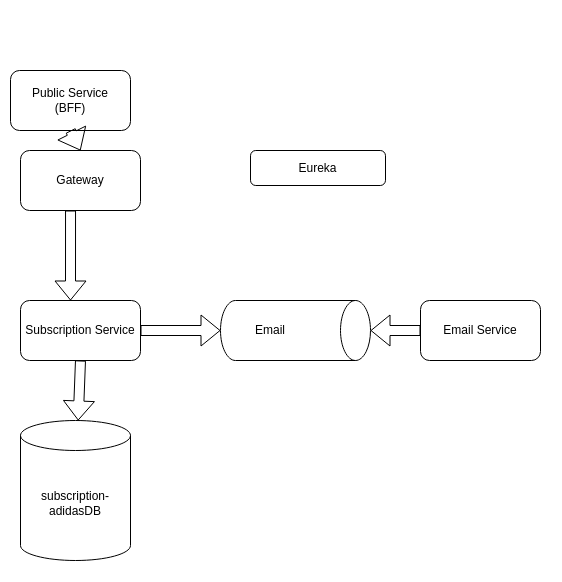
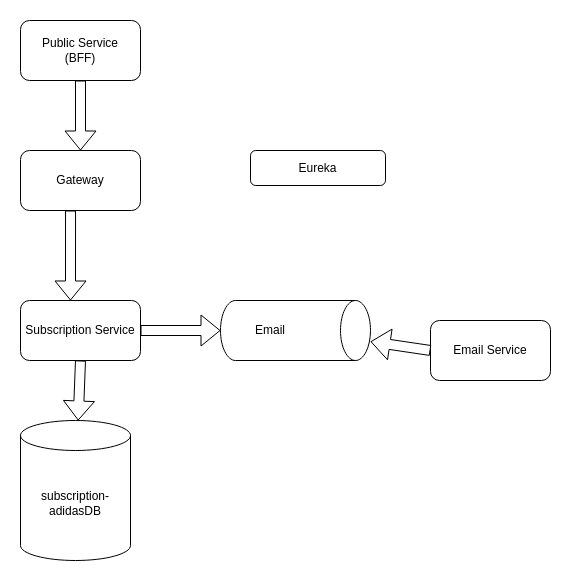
- <mxCell id="2" value="Public Service&lt;br&gt;(BFF)" style="rounded=1;whiteSpace=wrap;html=1;" parent="1" vertex="1"><mxGeometry x="10" y="70" width="120" height="60" as="geometry" /></mxCell>
+ <mxCell id="2" value="Public Service&lt;br&gt;(BFF)" style="rounded=1;whiteSpace=wrap;html=1;" parent="1" vertex="1"><mxGeometry x="20" y="20" width="120" height="60" as="geometry" /></mxCell>
- <mxCell id="7" value="Email Service&lt;br&gt;" style="rounded=1;whiteSpace=wrap;html=1;labelBorderColor=none;" parent="1" vertex="1"><mxGeometry x="420" y="300" width="120" height="60" as="geometry" /></mxCell>
+ <mxCell id="7" value="Email Service&lt;br&gt;" style="rounded=1;whiteSpace=wrap;html=1;labelBorderColor=none;" parent="1" vertex="1"><mxGeometry x="430" y="320" width="120" height="60" as="geometry" /></mxCell>
